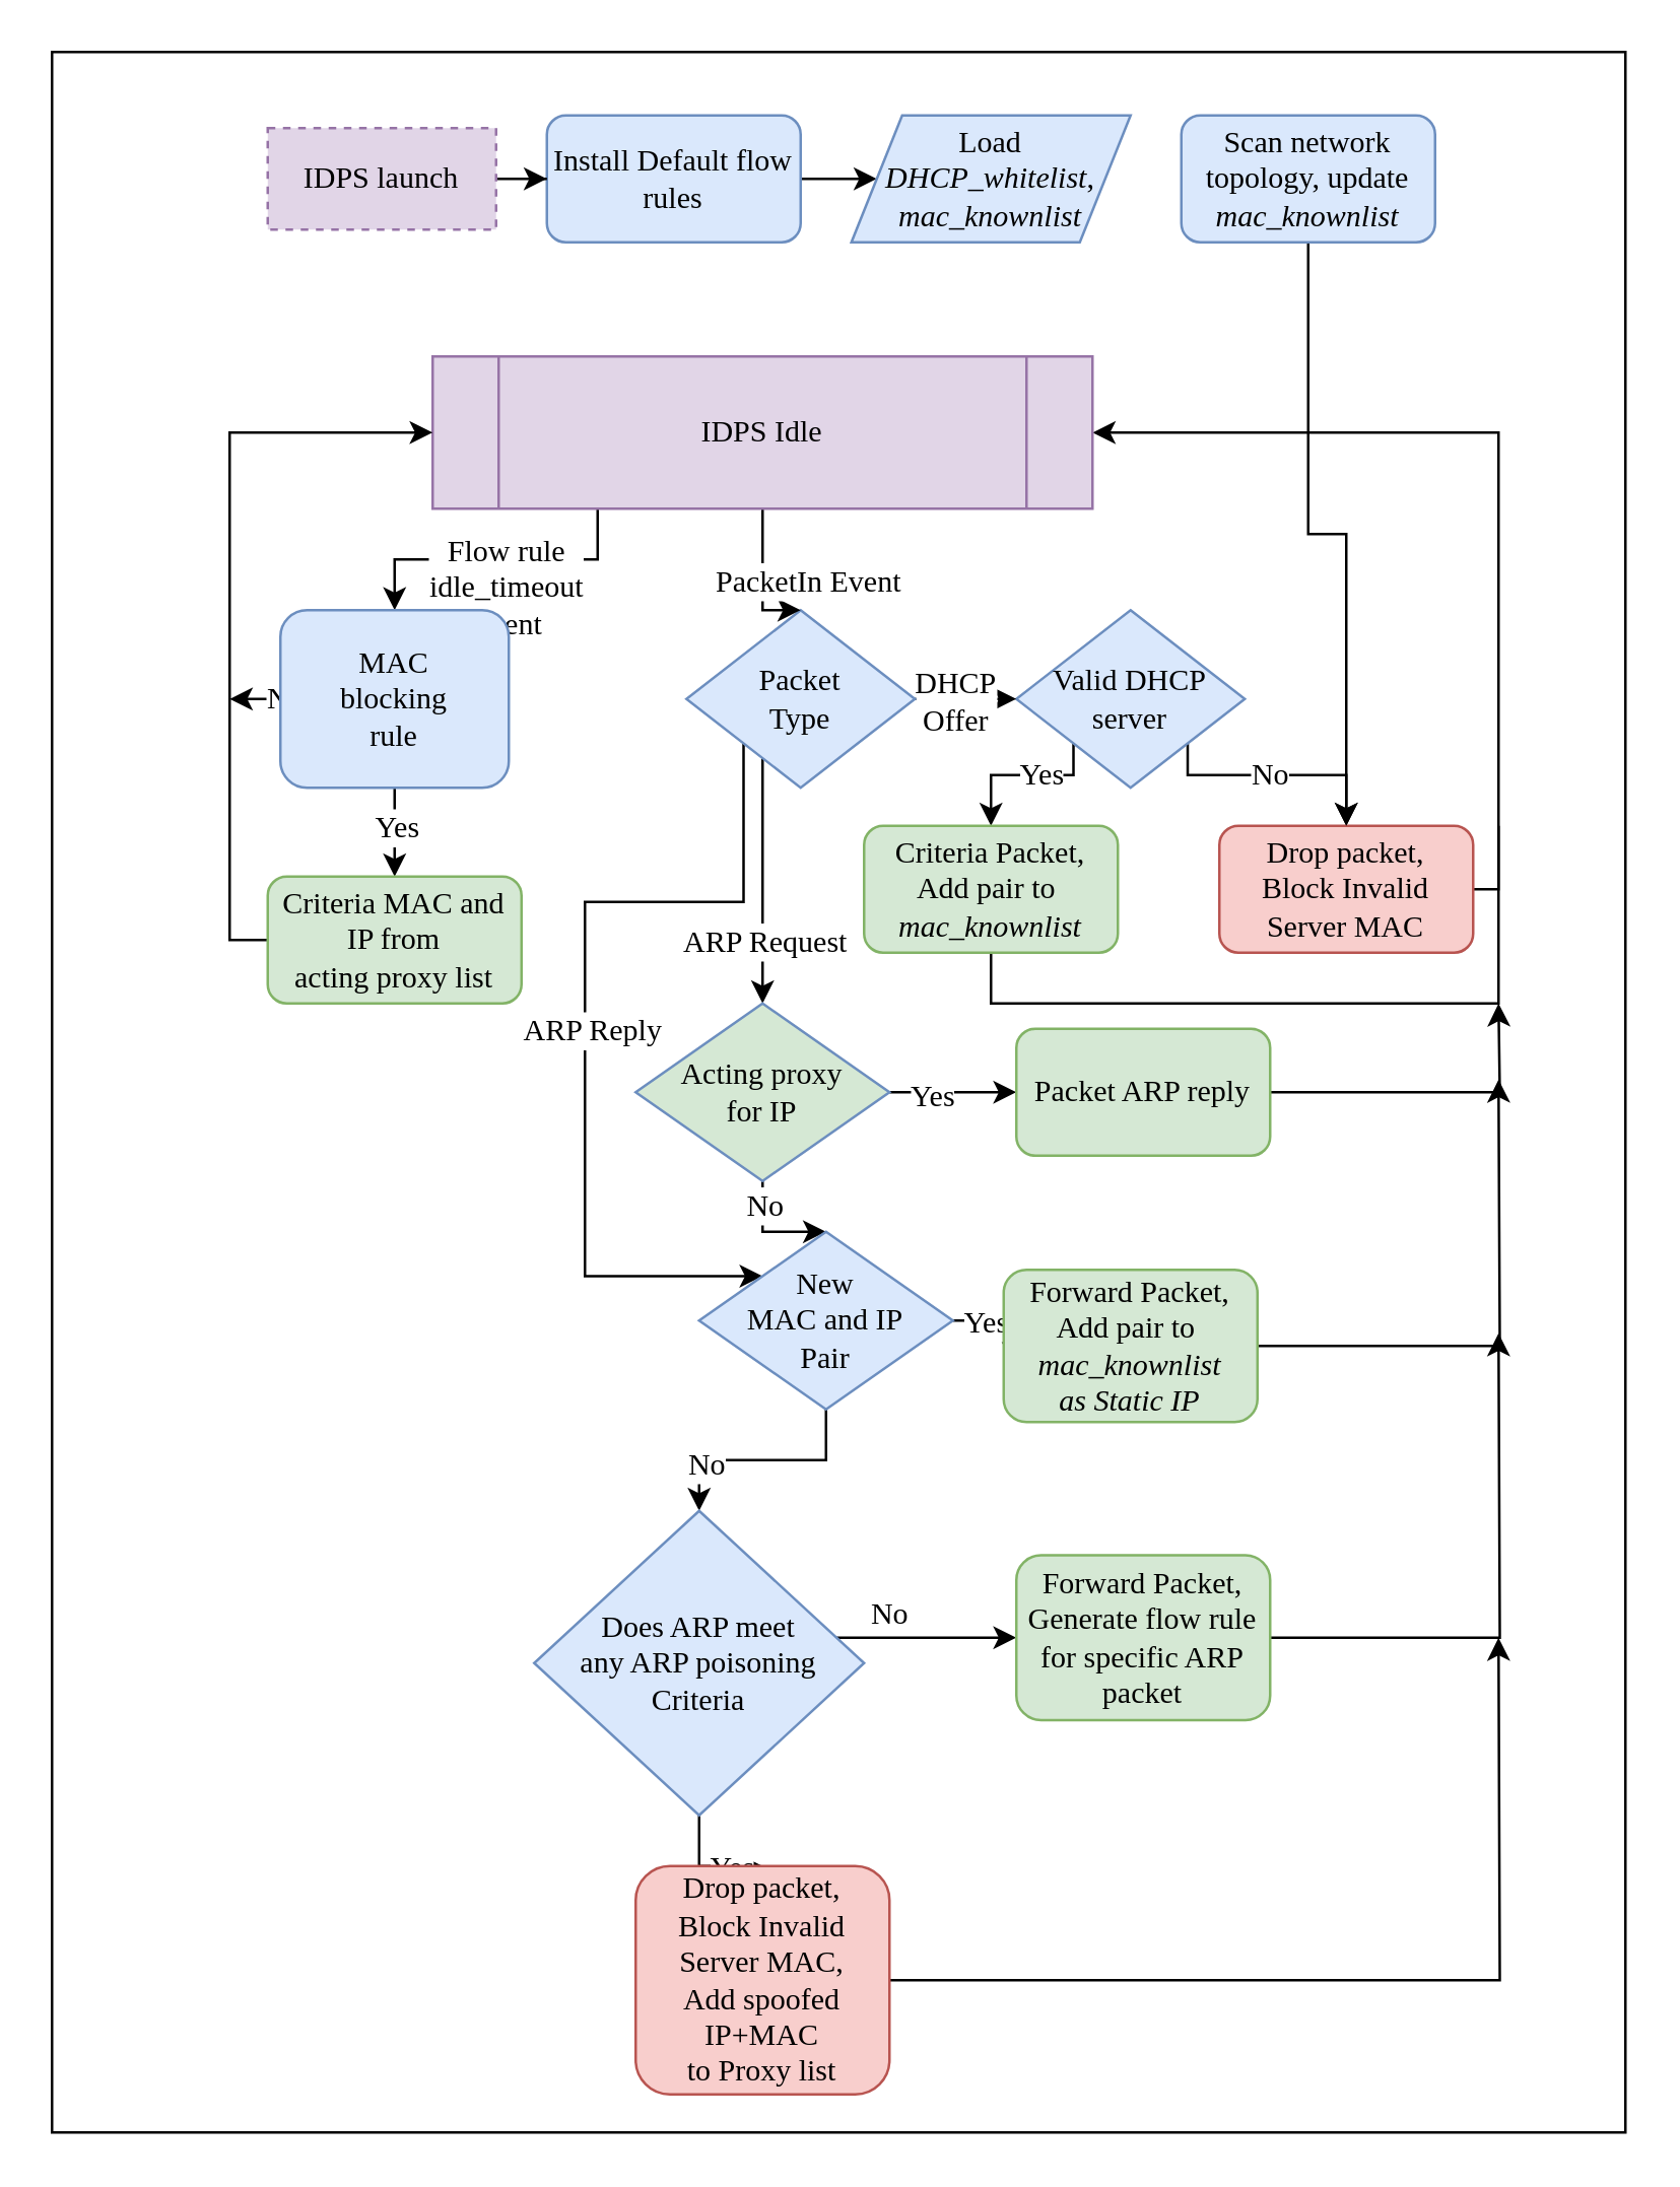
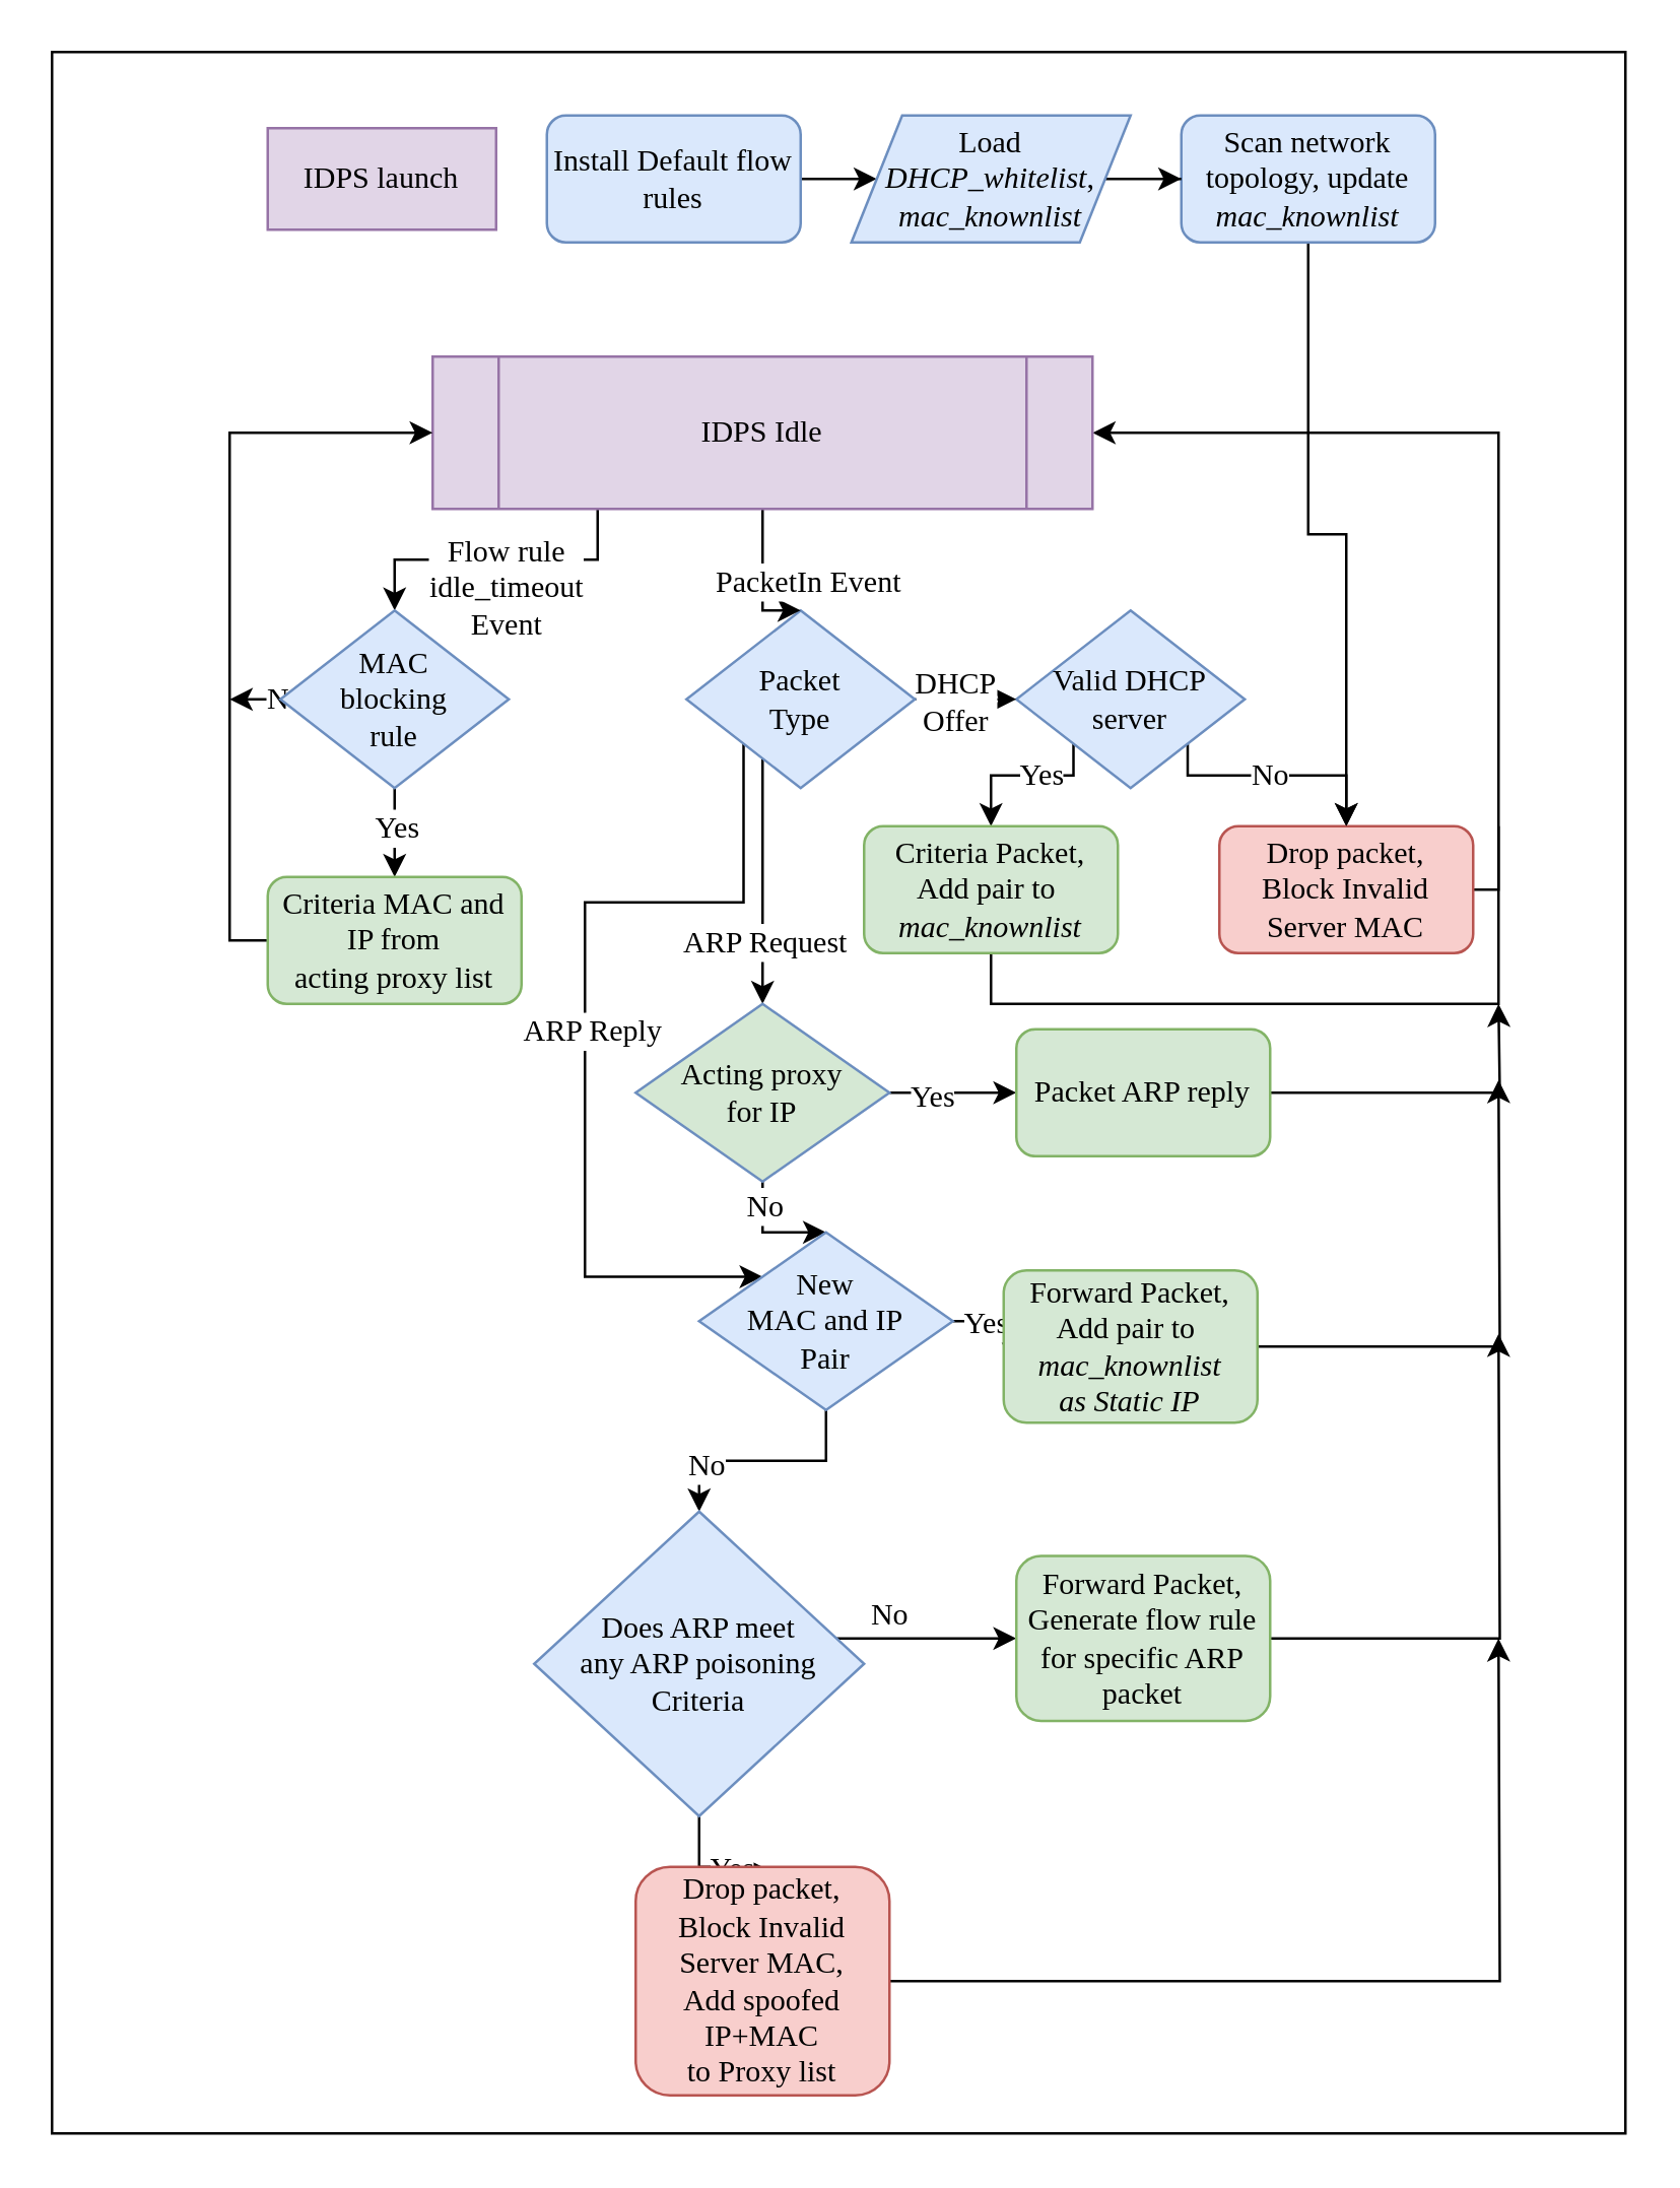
- <mxCell id="6" value="IDPS launch" style="rounded=0;whiteSpace=wrap;html=1;fillColor=#e1d5e7;strokeColor=#9673a6;fontFamily=Times New Roman;dashed=1;" vertex="1" parent="1"><mxGeometry x="105" y="50" width="90" height="40" as="geometry" /></mxCell>
+ <mxCell id="6" value="IDPS launch" style="rounded=0;whiteSpace=wrap;html=1;fillColor=#e1d5e7;strokeColor=#9673a6;fontFamily=Times New Roman;" vertex="1" parent="1"><mxGeometry x="105" y="50" width="90" height="40" as="geometry" /></mxCell>
- <mxCell id="5" style="edgeStyle=orthogonalEdgeStyle;rounded=0;orthogonalLoop=1;jettySize=auto;html=1;entryX=0;entryY=0.5;entryDx=0;entryDy=0;endArrow=classic;endFill=1;fontFamily=Times New Roman;fontSize=12;" edge="1" parent="1" source="6" target="4"><mxGeometry relative="1" as="geometry" /></mxCell>
+ <mxCell id="35" style="edgeStyle=orthogonalEdgeStyle;rounded=0;orthogonalLoop=1;jettySize=auto;html=1;entryX=0;entryY=0.5;entryDx=0;entryDy=0;endArrow=classic;endFill=1;fontFamily=Times New Roman;fontSize=12;" edge="1" parent="1" source="36" target="8"><mxGeometry relative="1" as="geometry" /></mxCell>
- <mxCell id="43" value="&lt;div&gt;MAC&lt;/div&gt;&lt;div&gt;blocking&lt;/div&gt;&lt;div&gt;rule&lt;/div&gt;" style="whiteSpace=wrap;html=1;shadow=0;labelBackgroundColor=none;strokeWidth=1;fontFamily=Times New Roman;fontSize=12;align=center;fillColor=#dae8fc;strokeColor=#6c8ebf;rounded=1;" vertex="1" parent="1"><mxGeometry x="110" y="240" width="90" height="70" as="geometry" /></mxCell>
+ <mxCell id="43" value="&lt;div&gt;MAC&lt;/div&gt;&lt;div&gt;blocking&lt;/div&gt;&lt;div&gt;rule&lt;/div&gt;" style="rhombus;whiteSpace=wrap;html=1;rounded=0;shadow=0;labelBackgroundColor=none;strokeWidth=1;fontFamily=Times New Roman;fontSize=12;align=center;fillColor=#dae8fc;strokeColor=#6c8ebf;" vertex="1" parent="1"><mxGeometry x="110" y="240" width="90" height="70" as="geometry" /></mxCell>
